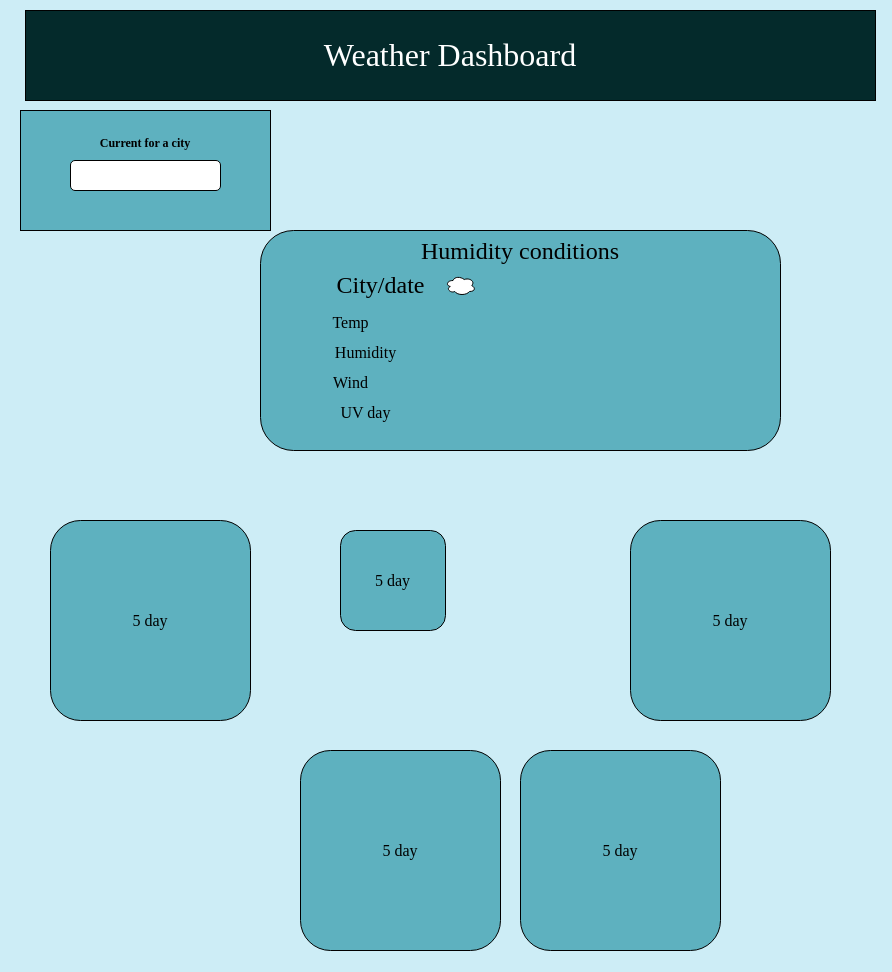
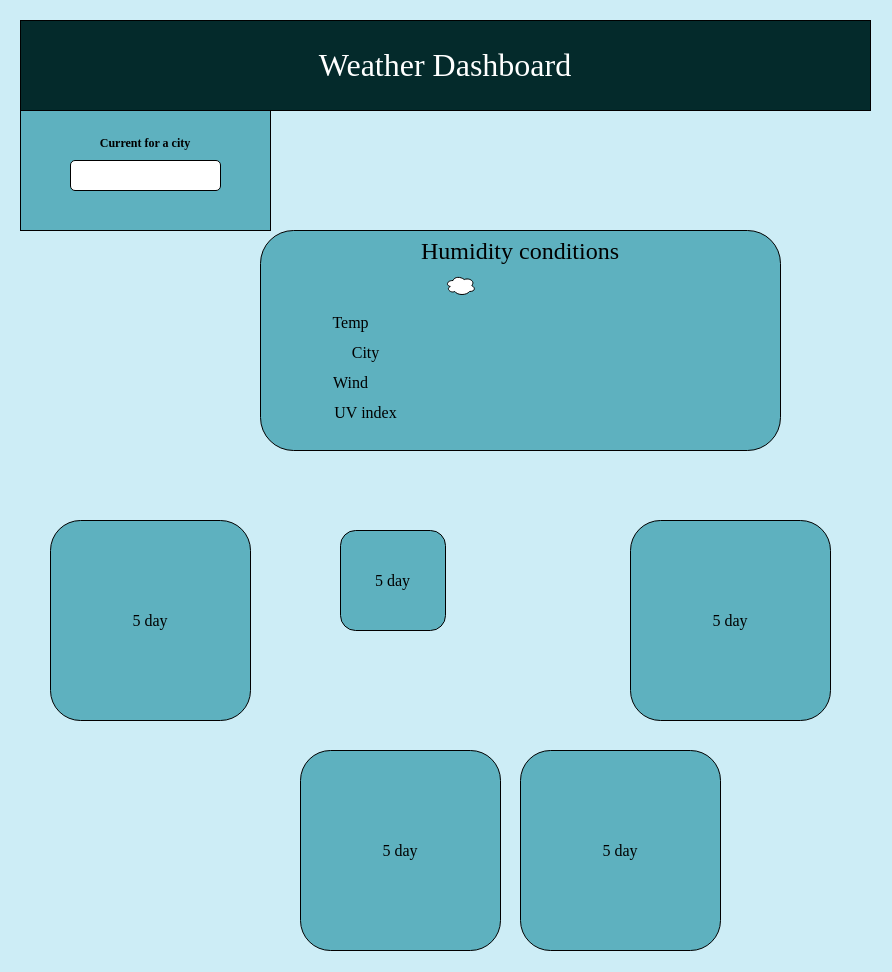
- <mxCell id="2" value="Weather Dashboard" style="rounded=0;whiteSpace=wrap;html=1;fillColor=#042a2b;fontColor=#ffff;fontSize=32;fontFamily=Verdana;" parent="1" vertex="1"><mxGeometry x="25" y="10" width="850" height="90" as="geometry" /></mxCell>
+ <mxCell id="2" value="Weather Dashboard" style="rounded=0;whiteSpace=wrap;html=1;fillColor=#042a2b;fontColor=#ffff;fontSize=32;fontFamily=Verdana;" parent="1" vertex="1"><mxGeometry width="850" height="90" as="geometry" x="20" y="20" /></mxCell>
- <mxCell id="6" value="City/date" style="text;html=1;resizable=0;autosize=1;align=center;verticalAlign=middle;points=[];fillColor=none;strokeColor=none;rounded=0;labelBackgroundColor=#5EB1BF;fontFamily=Verdana;fontSize=24;fontColor=#000000;" parent="1" vertex="1"><mxGeometry x="315" y="270" width="130" height="30" as="geometry" /></mxCell>
- <mxCell id="8" value="&lt;font style=&quot;font-size: 16px;&quot;&gt;Humidity&lt;/font&gt;" style="text;html=1;resizable=0;autosize=1;align=center;verticalAlign=middle;points=[];fillColor=none;strokeColor=none;rounded=0;labelBackgroundColor=#5EB1BF;fontFamily=Verdana;fontSize=24;fontColor=#000000;" parent="1" vertex="1"><mxGeometry x="320" y="330" width="90" height="40" as="geometry" /></mxCell>
+ <mxCell id="8" value="&lt;font style=&quot;font-size: 16px;&quot;&gt;City&lt;/font&gt;" style="text;html=1;resizable=0;autosize=1;align=center;verticalAlign=middle;points=[];fillColor=none;strokeColor=none;rounded=0;labelBackgroundColor=#5EB1BF;fontFamily=Verdana;fontSize=24;fontColor=#000000;" parent="1" vertex="1"><mxGeometry x="320" y="330" width="90" height="40" as="geometry" /></mxCell>
- <mxCell id="10" value="&lt;font style=&quot;font-size: 16px;&quot;&gt;UV day&lt;/font&gt;" style="text;html=1;resizable=0;autosize=1;align=center;verticalAlign=middle;points=[];fillColor=none;strokeColor=none;rounded=0;labelBackgroundColor=#5EB1BF;fontFamily=Verdana;fontSize=24;fontColor=#000000;" parent="1" vertex="1"><mxGeometry x="320" y="390" width="90" height="40" as="geometry" /></mxCell>
+ <mxCell id="10" value="&lt;font style=&quot;font-size: 16px;&quot;&gt;UV index&lt;/font&gt;" style="text;html=1;resizable=0;autosize=1;align=center;verticalAlign=middle;points=[];fillColor=none;strokeColor=none;rounded=0;labelBackgroundColor=#5EB1BF;fontFamily=Verdana;fontSize=24;fontColor=#000000;" parent="1" vertex="1"><mxGeometry x="320" y="390" width="90" height="40" as="geometry" /></mxCell>
